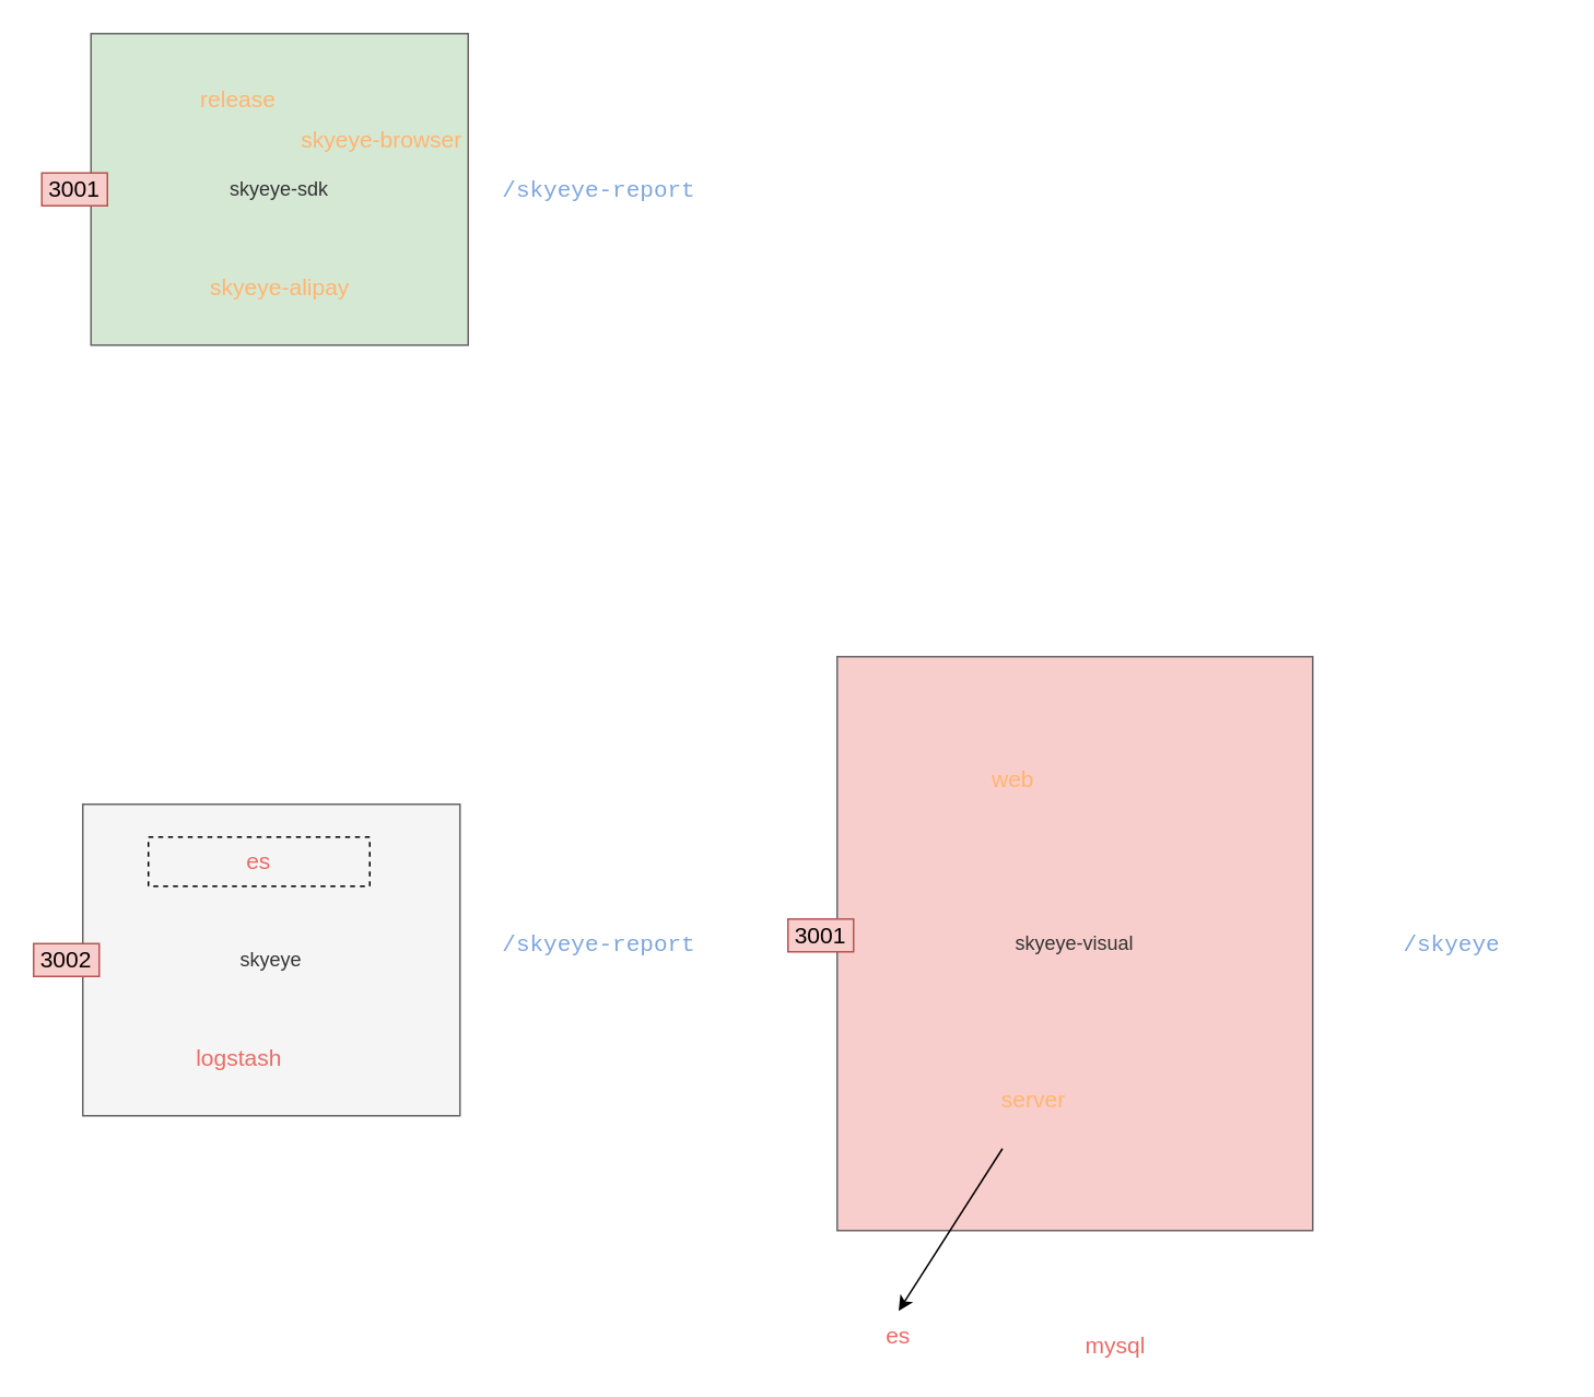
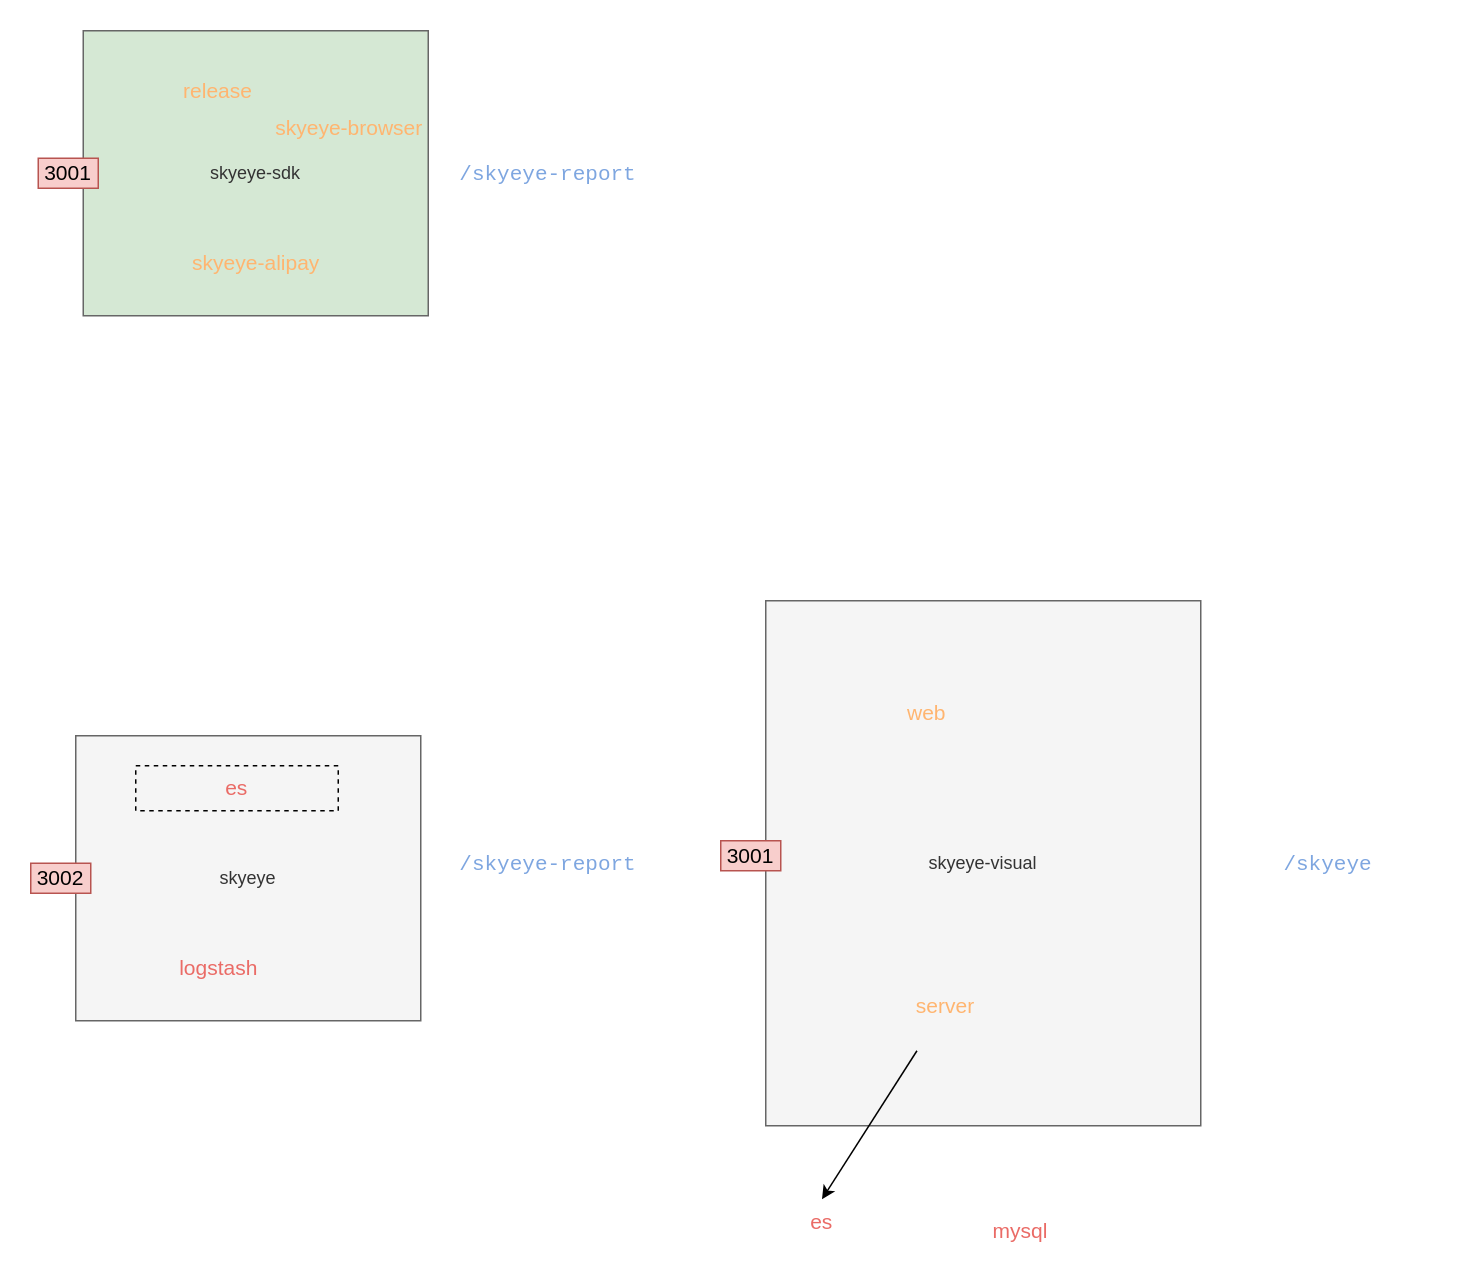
- <mxCell id="8" value="skyeye-visual" style="rounded=0;whiteSpace=wrap;html=1;fillColor=#f8cecc;strokeColor=#666666;fontColor=#333333;" vertex="1" parent="1"><mxGeometry x="510" y="400" width="290" height="350" as="geometry" /></mxCell>
+ <mxCell id="8" value="skyeye-visual" style="rounded=0;whiteSpace=wrap;html=1;fillColor=#f5f5f5;strokeColor=#666666;fontColor=#333333;" vertex="1" parent="1"><mxGeometry x="510" y="400" width="290" height="350" as="geometry" /></mxCell>
